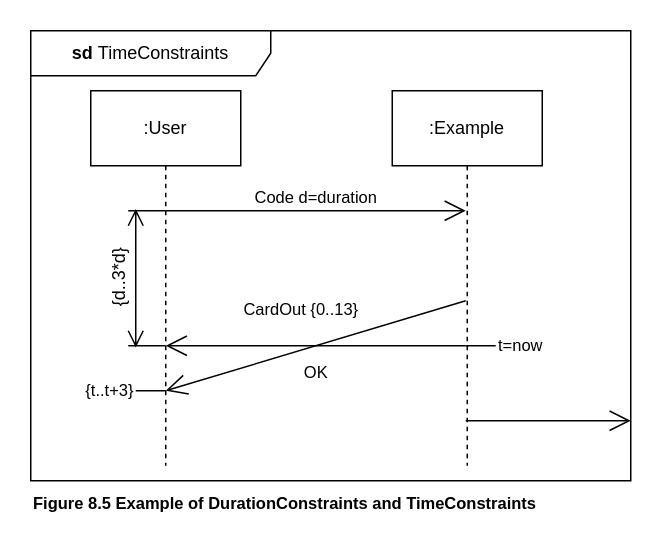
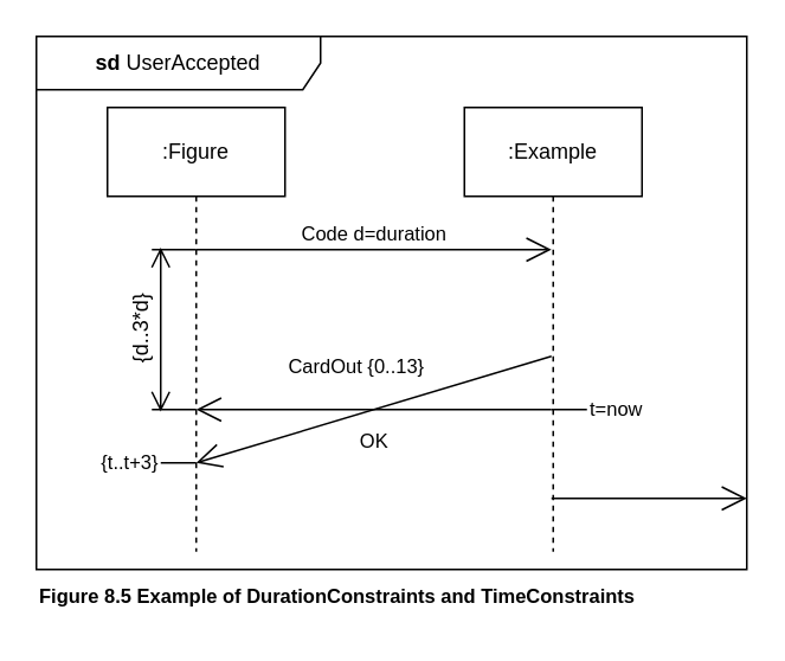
- <mxCell id="2" value="&lt;b&gt;sd &lt;/b&gt;TimeConstraints" style="shape=umlFrame;whiteSpace=wrap;html=1;pointerEvents=0;recursiveResize=0;container=1;collapsible=0;width=160;" parent="1" vertex="1"><mxGeometry width="400" height="300" as="geometry" x="20" y="20" /></mxCell>
+ <mxCell id="2" value="&lt;b&gt;sd &lt;/b&gt;UserAccepted" style="shape=umlFrame;whiteSpace=wrap;html=1;pointerEvents=0;recursiveResize=0;container=1;collapsible=0;width=160;" parent="1" vertex="1"><mxGeometry width="400" height="300" as="geometry" x="20" y="20" /></mxCell>
- <mxCell id="3" value=":User" style="shape=rect;html=1;whiteSpace=wrap;align=center;" parent="2" vertex="1"><mxGeometry x="40" y="40" width="100" height="50" as="geometry" /></mxCell>
+ <mxCell id="3" value=":Figure" style="shape=rect;html=1;whiteSpace=wrap;align=center;" parent="2" vertex="1"><mxGeometry x="40" y="40" width="100" height="50" as="geometry" /></mxCell>
